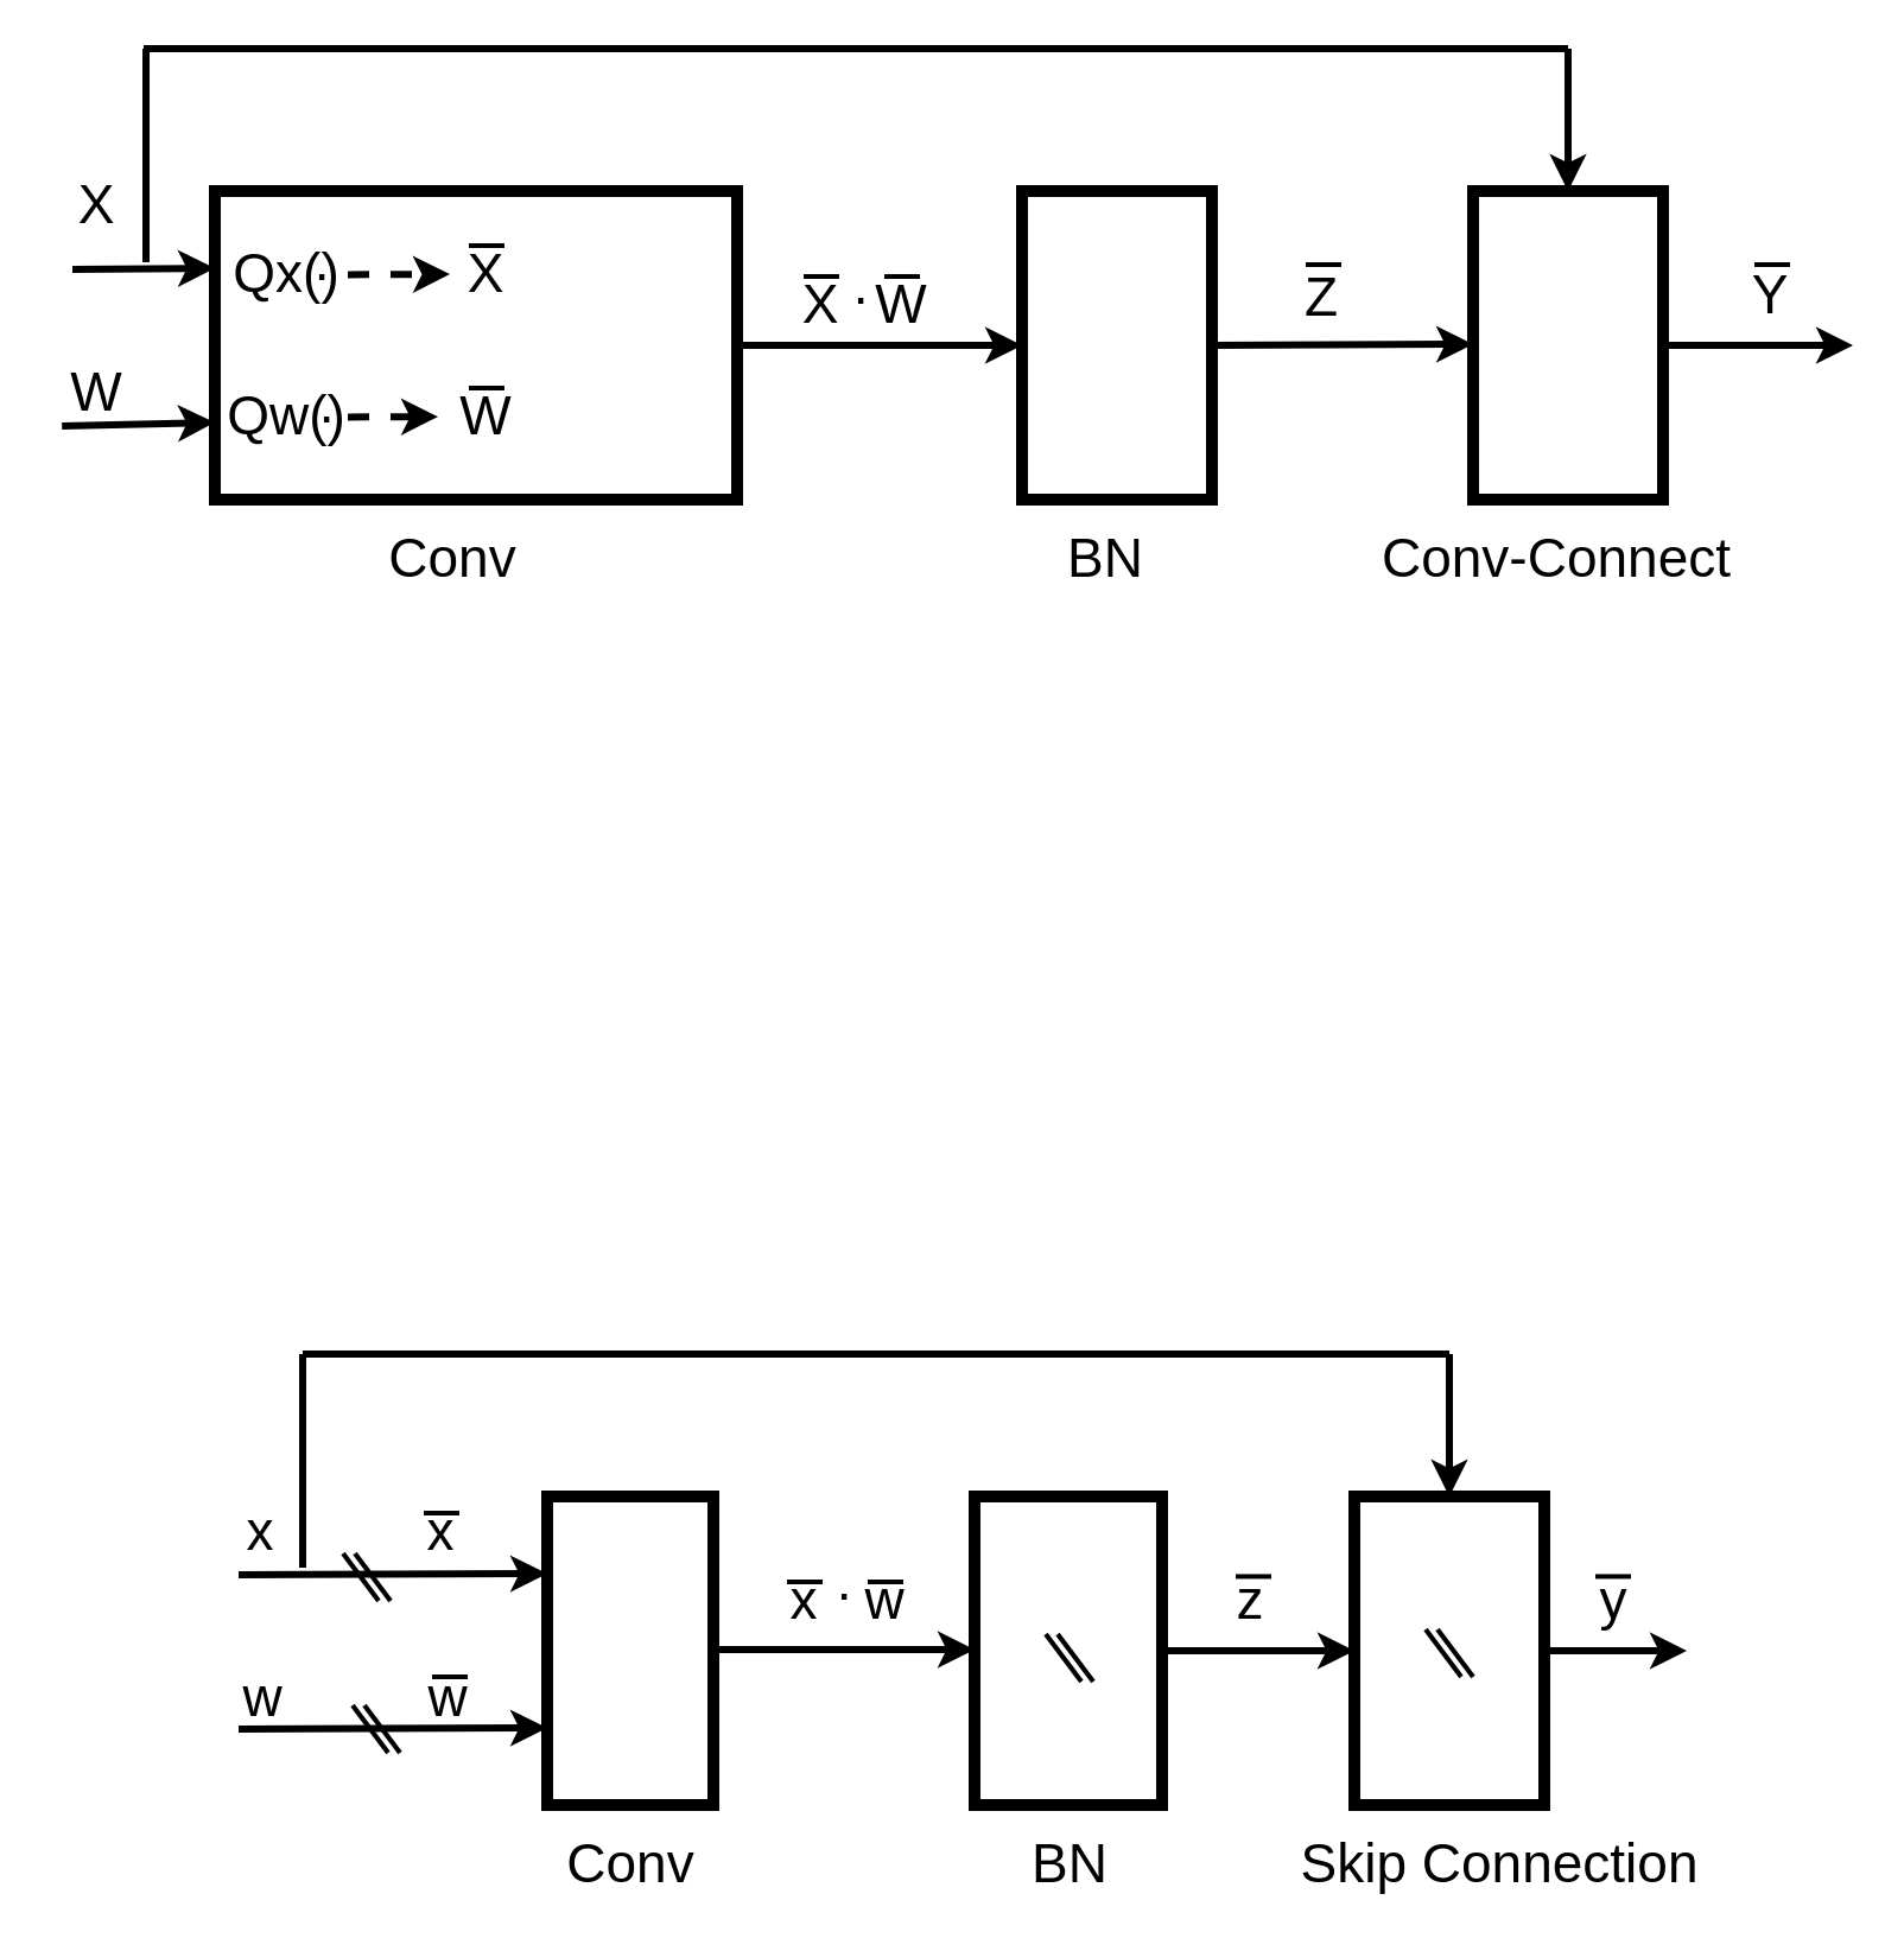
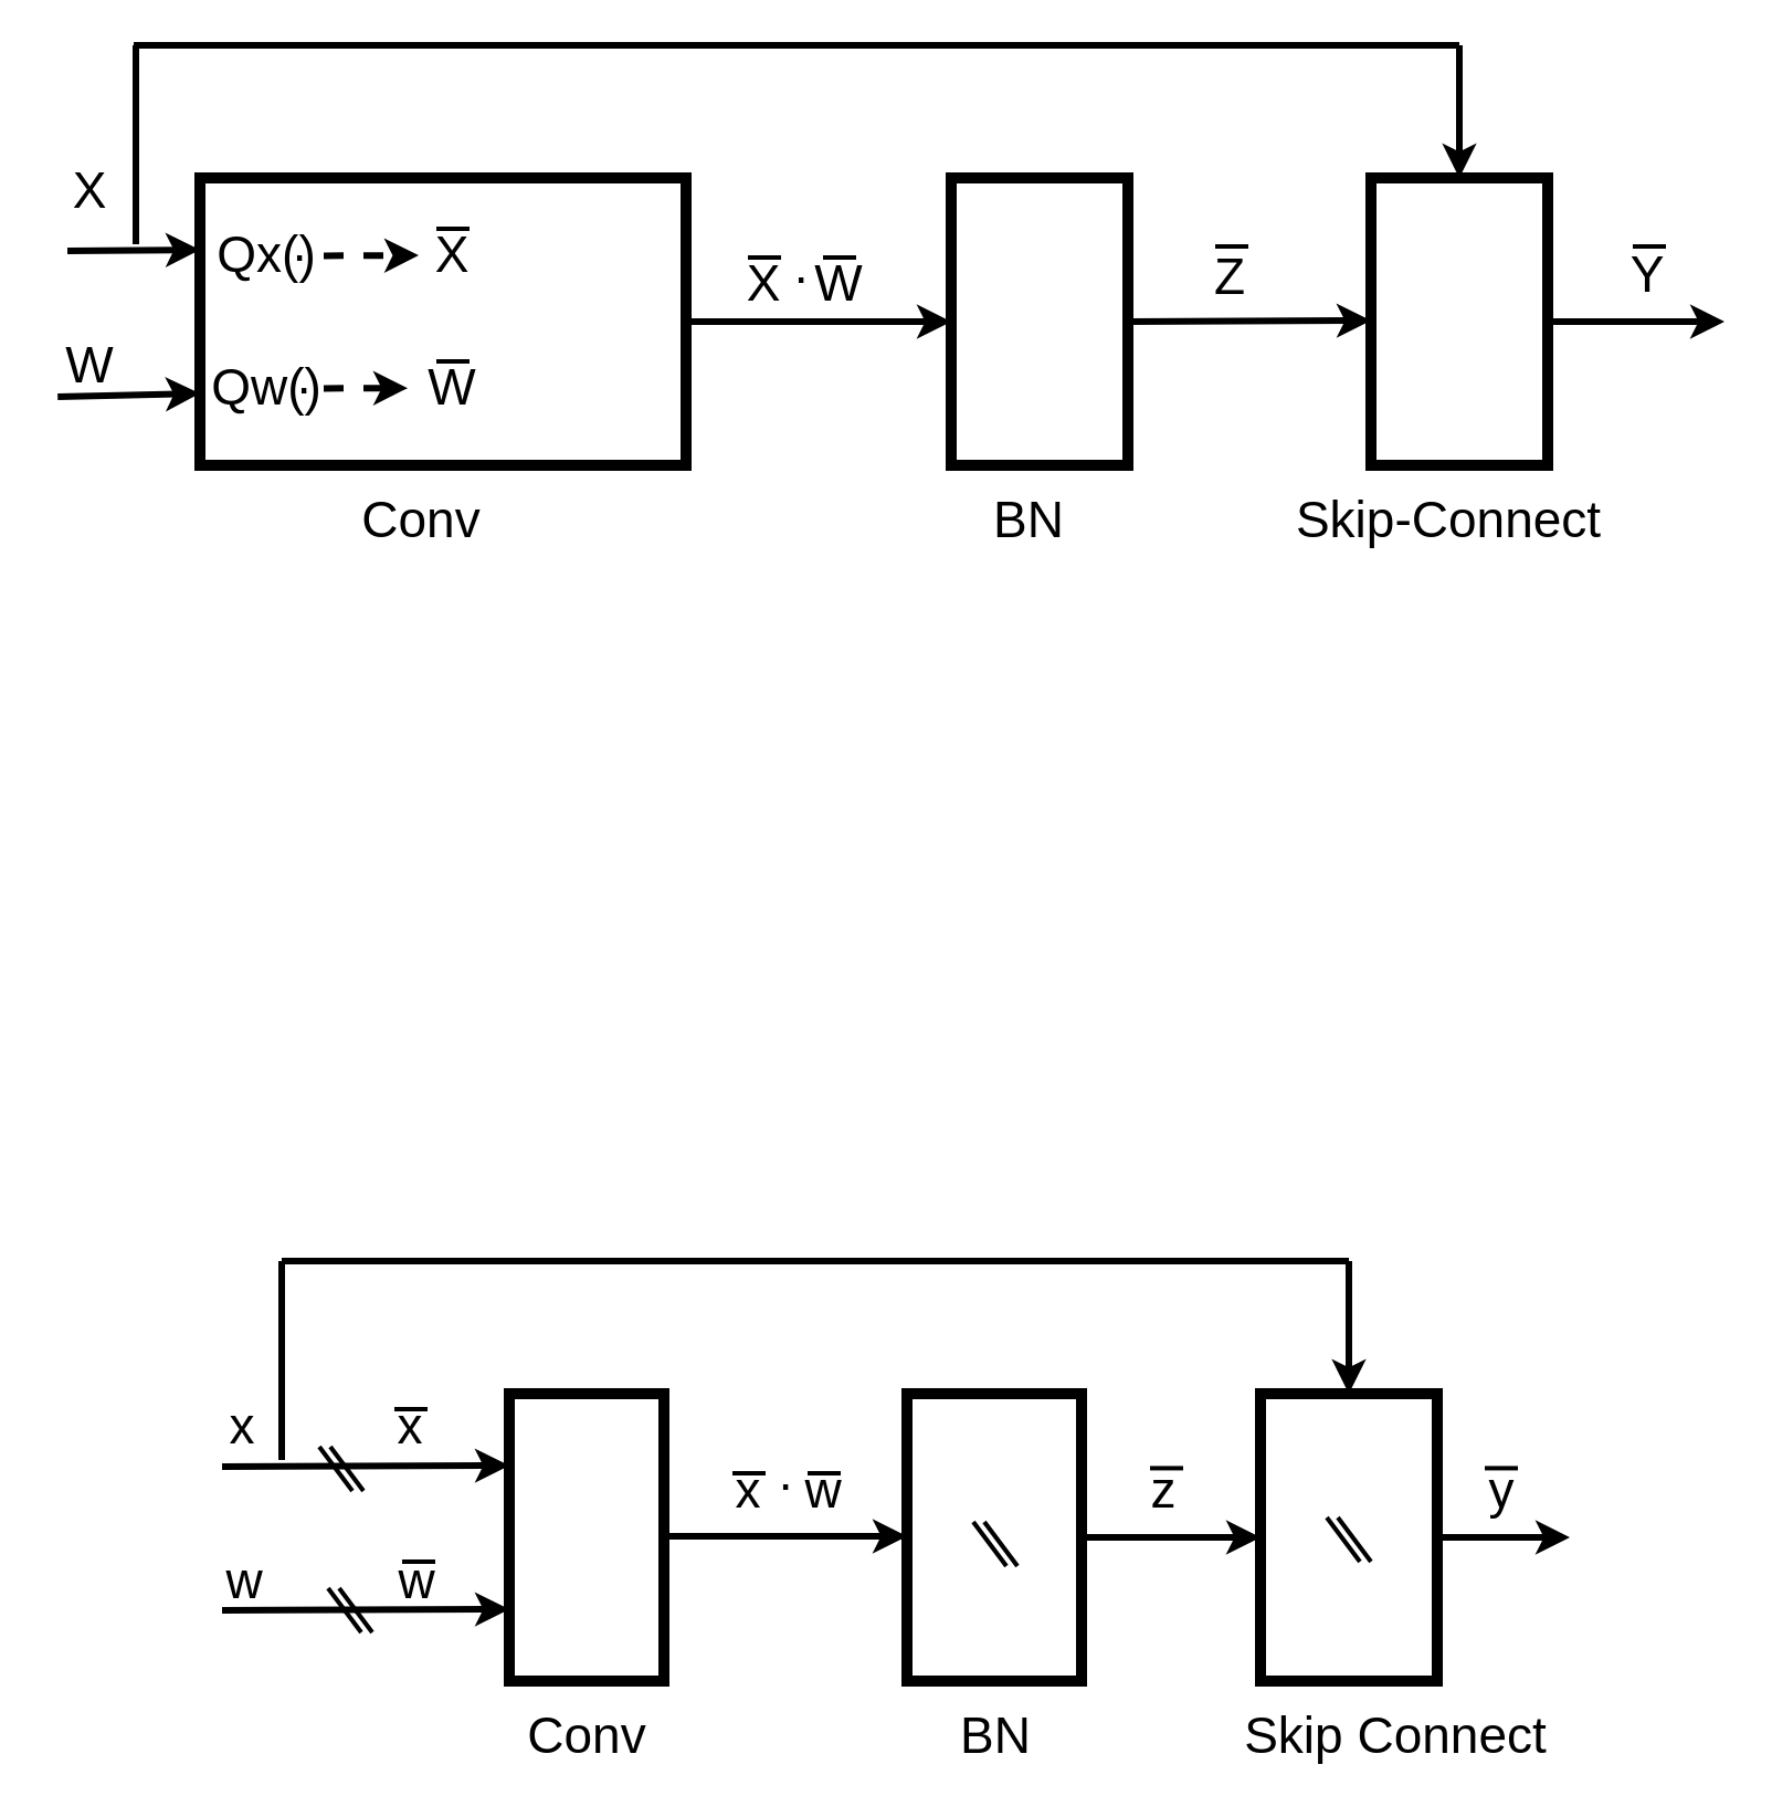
- <mxCell id="31" value="Conv-Connect" style="text;html=1;resizable=0;autosize=1;align=center;verticalAlign=middle;points=[];fillColor=none;strokeColor=none;rounded=0;sketch=0;fontSize=23;" parent="1" vertex="1"><mxGeometry x="580" y="220" width="150" height="30" as="geometry" /></mxCell>
+ <mxCell id="31" value="Skip-Connect" style="text;html=1;resizable=0;autosize=1;align=center;verticalAlign=middle;points=[];fillColor=none;strokeColor=none;rounded=0;sketch=0;fontSize=23;" parent="1" vertex="1"><mxGeometry x="580" y="220" width="150" height="30" as="geometry" /></mxCell>
- <mxCell id="65" value="Skip Connection" style="text;html=1;resizable=0;autosize=1;align=center;verticalAlign=middle;points=[];fillColor=none;strokeColor=none;rounded=0;sketch=0;fontSize=23;" parent="1" vertex="1"><mxGeometry x="541" y="770" width="180" height="30" as="geometry" /></mxCell>
+ <mxCell id="65" value="Skip Connect" style="text;html=1;resizable=0;autosize=1;align=center;verticalAlign=middle;points=[];fillColor=none;strokeColor=none;rounded=0;sketch=0;fontSize=23;" parent="1" vertex="1"><mxGeometry x="541" y="770" width="180" height="30" as="geometry" /></mxCell>
